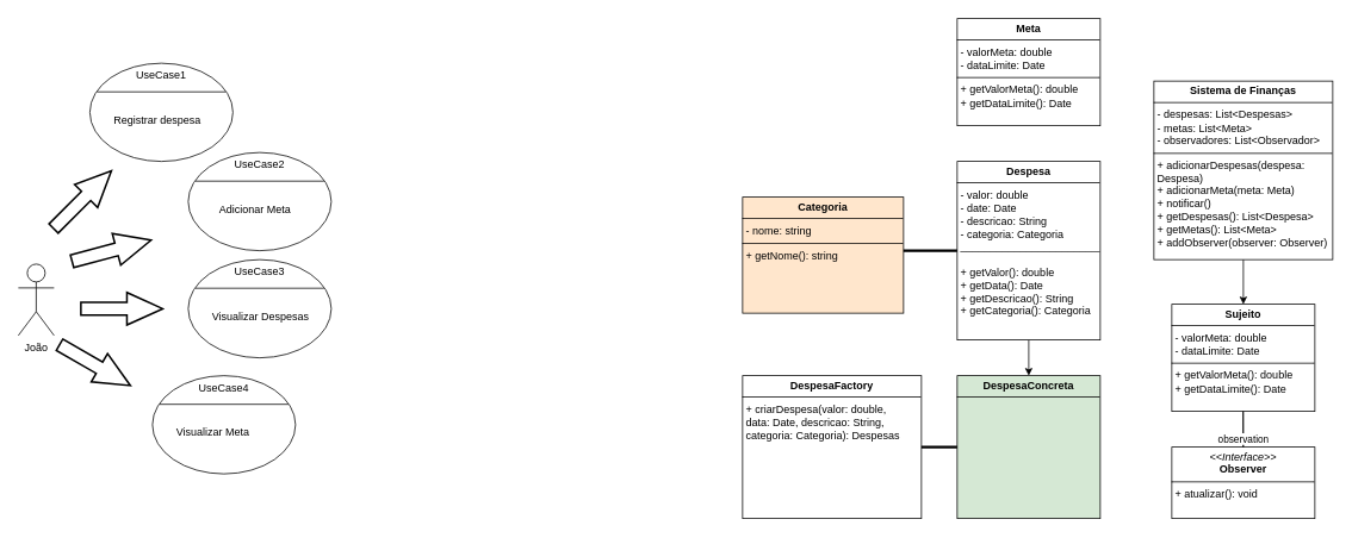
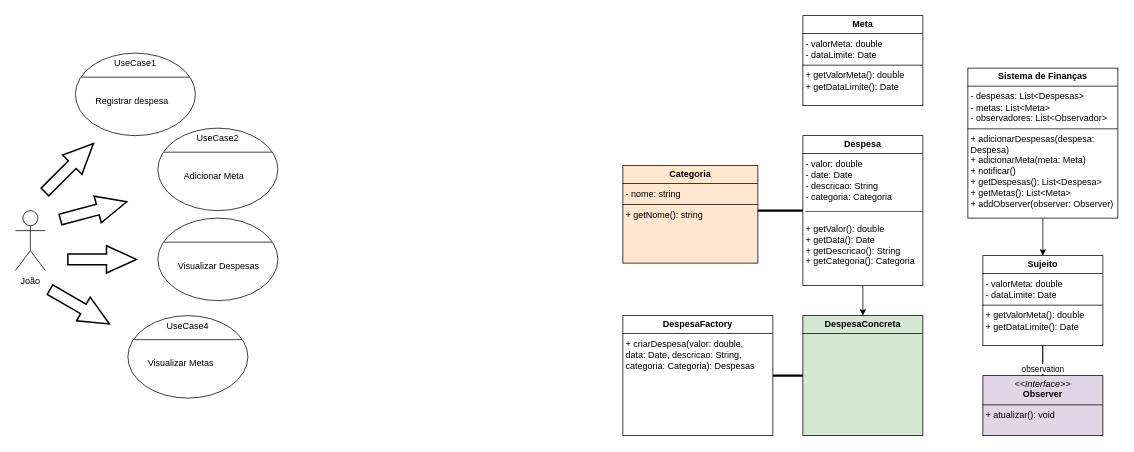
- <mxCell id="21" value="UseCase3" style="html=1;strokeColor=none;fillColor=none;align=center;verticalAlign=middle;rotatable=0;whiteSpace=wrap;" parent="20" vertex="1"><mxGeometry width="160" height="27.5" as="geometry" /></mxCell>
- <mxCell id="15" value="João" style="shape=umlActor;verticalLabelPosition=bottom;verticalAlign=top;html=1;" parent="1" vertex="1"><mxGeometry x="20" y="295" width="40" height="80" as="geometry" /></mxCell>
+ <mxCell id="15" value="João" style="shape=umlActor;verticalLabelPosition=bottom;verticalAlign=top;html=1;" parent="1" vertex="1"><mxGeometry x="20" y="280" width="40" height="80" as="geometry" /></mxCell>
- <mxCell id="27" value="Visualizar Meta" style="text;html=1;align=left;verticalAlign=middle;rotatable=0;spacingLeft=25;fillColor=none;strokeColor=none;whiteSpace=wrap;" parent="24" vertex="1"><mxGeometry y="27.5" width="160" height="72.5" as="geometry" /></mxCell>
+ <mxCell id="27" value="Visualizar Metas" style="text;html=1;align=left;verticalAlign=middle;rotatable=0;spacingLeft=25;fillColor=none;strokeColor=none;whiteSpace=wrap;" parent="24" vertex="1"><mxGeometry y="27.5" width="160" height="72.5" as="geometry" /></mxCell>
- <mxCell id="10" value="&lt;p style=&quot;margin:0px;margin-top:4px;text-align:center;&quot;&gt;&lt;i&gt;&amp;lt;&amp;lt;Interface&amp;gt;&amp;gt;&lt;/i&gt;&lt;br&gt;&lt;b&gt;Observer&lt;/b&gt;&lt;/p&gt;&lt;hr size=&quot;1&quot; style=&quot;border-style:solid;&quot;&gt;&lt;p style=&quot;margin:0px;margin-left:4px;&quot;&gt;+ atualizar(): void&lt;br&gt;&lt;/p&gt;" style="verticalAlign=top;align=left;overflow=fill;html=1;whiteSpace=wrap;" parent="1" vertex="1"><mxGeometry x="1310" y="500" width="160" height="80" as="geometry" /></mxCell>
+ <mxCell id="10" value="&lt;p style=&quot;margin:0px;margin-top:4px;text-align:center;&quot;&gt;&lt;i&gt;&amp;lt;&amp;lt;Interface&amp;gt;&amp;gt;&lt;/i&gt;&lt;br&gt;&lt;b&gt;Observer&lt;/b&gt;&lt;/p&gt;&lt;hr size=&quot;1&quot; style=&quot;border-style:solid;&quot;&gt;&lt;p style=&quot;margin:0px;margin-left:4px;&quot;&gt;+ atualizar(): void&lt;br&gt;&lt;/p&gt;" style="verticalAlign=top;align=left;overflow=fill;html=1;whiteSpace=wrap;fillColor=#e1d5e7;" parent="1" vertex="1"><mxGeometry x="1310" y="500" width="160" height="80" as="geometry" /></mxCell>
